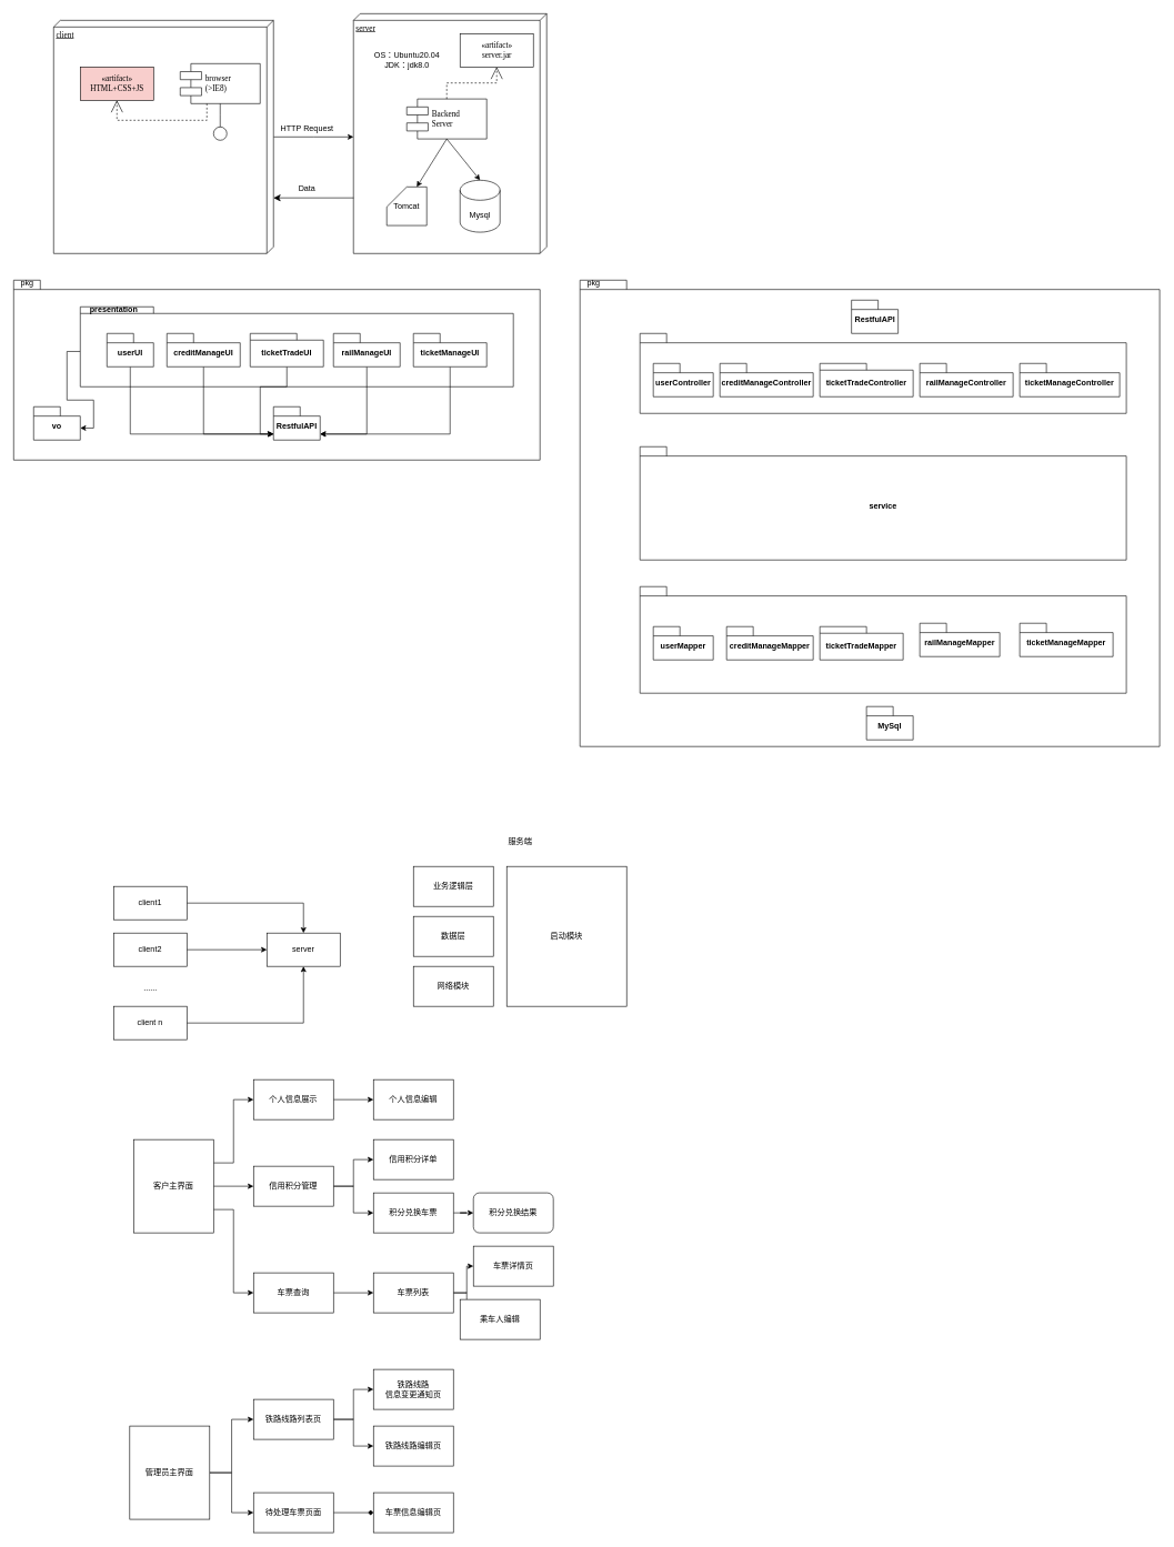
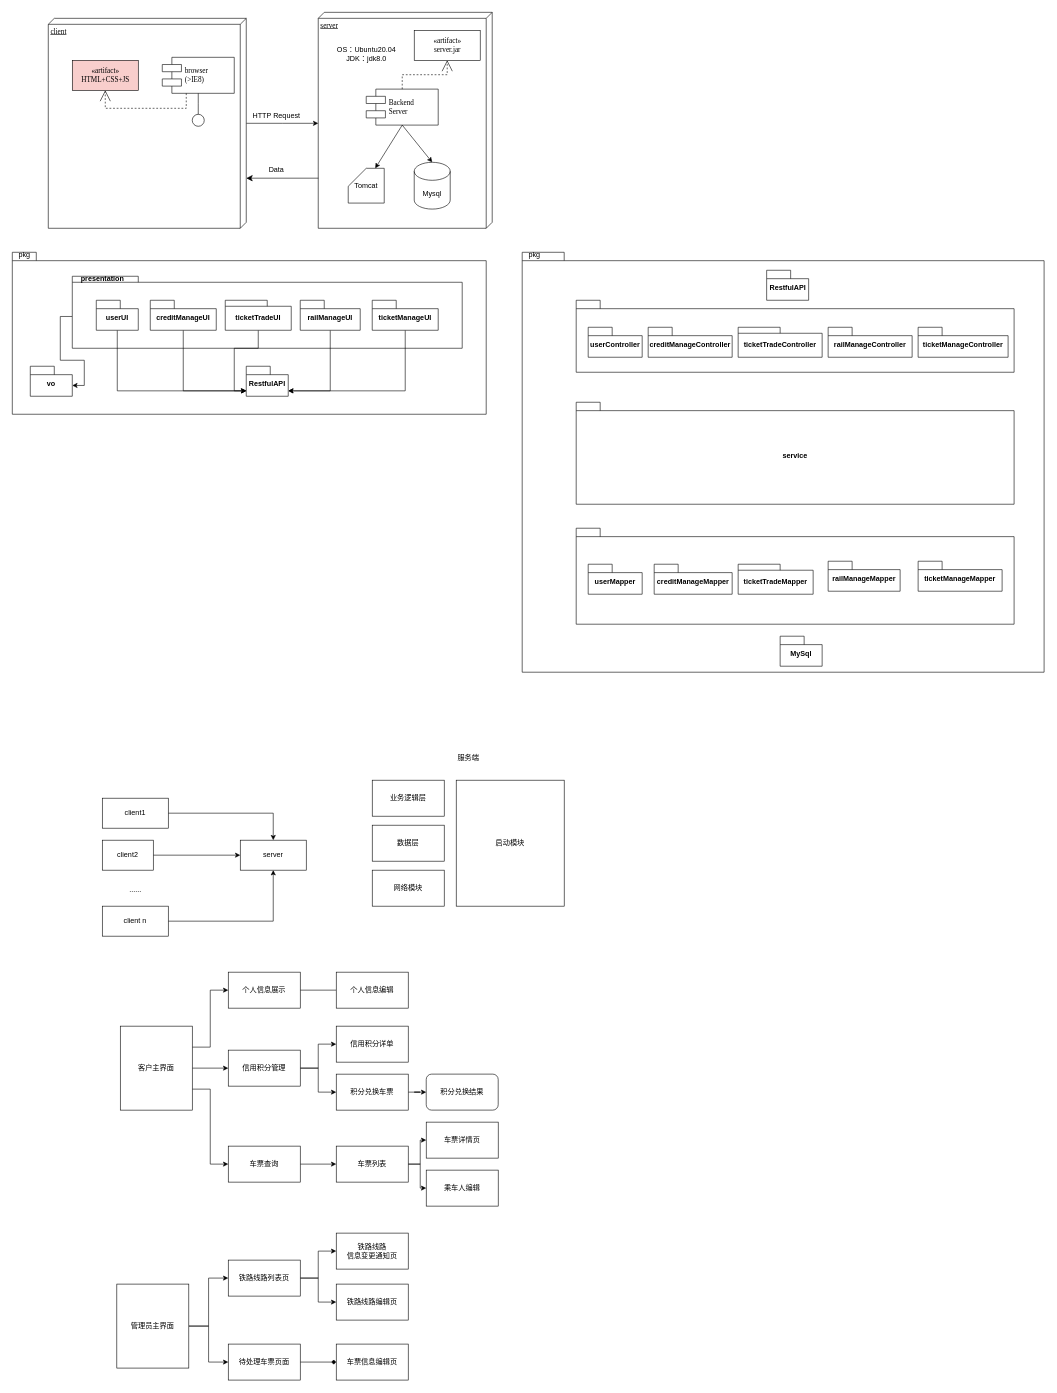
- <mxCell id="25" value="client2" style="html=1;whiteSpace=wrap;" parent="1" vertex="1"><mxGeometry x="170" y="1400" width="110" height="50" as="geometry" /></mxCell>
+ <mxCell id="25" value="client2" style="html=1;whiteSpace=wrap;" parent="1" vertex="1"><mxGeometry x="170" y="1400" width="85" height="50" as="geometry" /></mxCell>
- <mxCell id="48" style="edgeStyle=orthogonalEdgeStyle;rounded=0;orthogonalLoop=1;jettySize=auto;html=1;entryX=0;entryY=0.5;entryDx=0;entryDy=0;" parent="1" source="49" target="55" edge="1"><mxGeometry relative="1" as="geometry" /></mxCell>
+ <mxCell id="48" style="edgeStyle=orthogonalEdgeStyle;rounded=0;orthogonalLoop=1;jettySize=auto;html=1;entryX=0;entryY=0.5;entryDx=0;entryDy=0;endArrow=none;" parent="1" source="49" target="55" edge="1"><mxGeometry relative="1" as="geometry" /></mxCell>
- <mxCell id="64" value="乘车人编辑" style="rounded=0;whiteSpace=wrap;html=1;" parent="1" vertex="1"><mxGeometry x="690" y="1950" width="120" height="60" as="geometry" /></mxCell>
+ <mxCell id="64" value="乘车人编辑" style="rounded=0;whiteSpace=wrap;html=1;" parent="1" vertex="1"><mxGeometry x="710" y="1950" width="120" height="60" as="geometry" /></mxCell>
